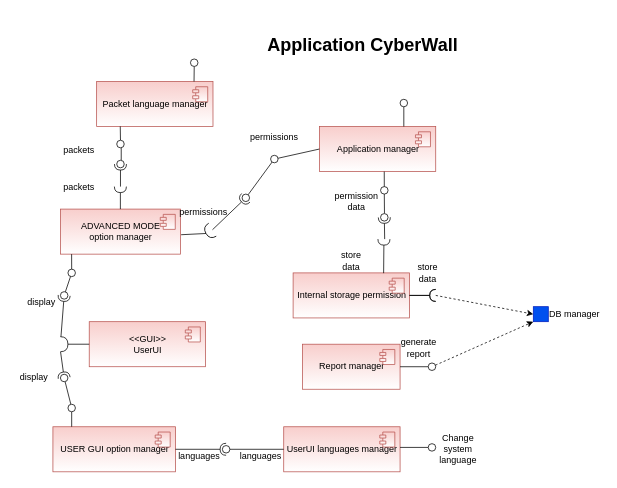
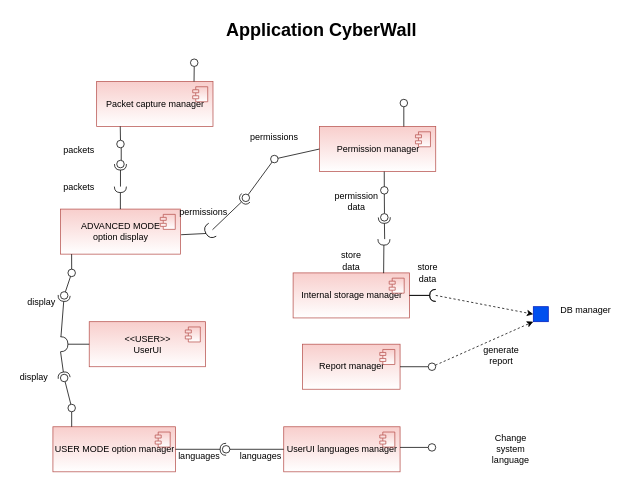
- <mxCell id="2" value="&lt;h1&gt;Application CyberWall&lt;/h1&gt;" style="text;html=1;strokeColor=none;fillColor=none;spacing=5;spacingTop=-20;whiteSpace=wrap;overflow=hidden;rounded=0;" parent="1" vertex="1"><mxGeometry x="350.75" y="40" width="330" height="40" as="geometry" /></mxCell>
+ <mxCell id="2" value="&lt;h1&gt;Application CyberWall&lt;/h1&gt;" style="text;html=1;strokeColor=none;fillColor=none;spacing=5;spacingTop=-20;whiteSpace=wrap;overflow=hidden;rounded=0;" parent="1" vertex="1"><mxGeometry x="295.75" y="20" width="330" height="40" as="geometry" /></mxCell>
- <mxCell id="15" value="Packet language manager" style="html=1;dropTarget=0;fillColor=#f8cecc;strokeColor=#b85450;gradientColor=#ffffff;" parent="1" vertex="1"><mxGeometry x="128.25" y="108" width="155" height="60" as="geometry" /></mxCell>
+ <mxCell id="15" value="Packet capture manager" style="html=1;dropTarget=0;fillColor=#f8cecc;strokeColor=#b85450;gradientColor=#ffffff;" parent="1" vertex="1"><mxGeometry x="128.25" y="108" width="155" height="60" as="geometry" /></mxCell>
- <mxCell id="13" value="Application manager" style="html=1;dropTarget=0;fillColor=#f8cecc;strokeColor=#b85450;gradientColor=#ffffff;" parent="1" vertex="1"><mxGeometry x="425" y="168" width="155" height="60" as="geometry" /></mxCell>
+ <mxCell id="13" value="Permission manager" style="html=1;dropTarget=0;fillColor=#f8cecc;strokeColor=#b85450;gradientColor=#ffffff;" parent="1" vertex="1"><mxGeometry x="425" y="168" width="155" height="60" as="geometry" /></mxCell>
- <mxCell id="9" value="&lt;span&gt;ADVANCED MODE &lt;br&gt;option manager&lt;/span&gt;" style="html=1;dropTarget=0;fillColor=#f8cecc;strokeColor=#b85450;gradientColor=#ffffff;" parent="1" vertex="1"><mxGeometry x="80" y="278" width="160" height="60" as="geometry" /></mxCell>
+ <mxCell id="9" value="&lt;span&gt;ADVANCED MODE &lt;br&gt;option display&lt;/span&gt;" style="html=1;dropTarget=0;fillColor=#f8cecc;strokeColor=#b85450;gradientColor=#ffffff;" parent="1" vertex="1"><mxGeometry x="80" y="278" width="160" height="60" as="geometry" /></mxCell>
- <mxCell id="17" value="Internal storage permission" style="html=1;dropTarget=0;fillColor=#f8cecc;strokeColor=#b85450;gradientColor=#ffffff;" parent="1" vertex="1"><mxGeometry x="390" y="363" width="155" height="60" as="geometry" /></mxCell>
+ <mxCell id="17" value="Internal storage manager" style="html=1;dropTarget=0;fillColor=#f8cecc;strokeColor=#b85450;gradientColor=#ffffff;" parent="1" vertex="1"><mxGeometry x="390" y="363" width="155" height="60" as="geometry" /></mxCell>
- <mxCell id="80" value="&lt;span&gt;DB manager&lt;/span&gt;" style="text;html=1;strokeColor=none;fillColor=none;align=center;verticalAlign=middle;whiteSpace=wrap;rounded=0;" parent="1" vertex="1"><mxGeometry x="730" y="403" width="70" height="30" as="geometry" /></mxCell>
+ <mxCell id="80" value="&lt;span&gt;DB manager&lt;/span&gt;" style="text;html=1;strokeColor=none;fillColor=none;align=center;verticalAlign=middle;whiteSpace=wrap;rounded=0;" parent="1" vertex="1"><mxGeometry x="745" y="398" width="70" height="30" as="geometry" /></mxCell>
- <mxCell id="11" value="&amp;lt;&amp;lt;GUI&amp;gt;&amp;gt;&lt;br&gt;UserUI" style="html=1;dropTarget=0;fillColor=#f8cecc;strokeColor=#b85450;gradientColor=#ffffff;" parent="1" vertex="1"><mxGeometry x="118.38" y="428" width="155" height="60" as="geometry" /></mxCell>
+ <mxCell id="11" value="&amp;lt;&amp;lt;USER&amp;gt;&amp;gt;&lt;br&gt;UserUI" style="html=1;dropTarget=0;fillColor=#f8cecc;strokeColor=#b85450;gradientColor=#ffffff;" parent="1" vertex="1"><mxGeometry x="118.38" y="428" width="155" height="60" as="geometry" /></mxCell>
- <mxCell id="72" value="generate&lt;br&gt;report" style="text;html=1;strokeColor=none;fillColor=none;align=center;verticalAlign=middle;whiteSpace=wrap;rounded=0;" parent="1" vertex="1"><mxGeometry x="532.5" y="443" width="48.75" height="40" as="geometry" /></mxCell>
+ <mxCell id="72" value="generate&lt;br&gt;report" style="text;html=1;strokeColor=none;fillColor=none;align=center;verticalAlign=middle;whiteSpace=wrap;rounded=0;" parent="1" vertex="1"><mxGeometry x="642.5" y="453" width="48.75" height="40" as="geometry" /></mxCell>
- <mxCell id="5" value="&lt;span&gt;USER GUI option manager&lt;/span&gt;" style="html=1;dropTarget=0;fillColor=#f8cecc;strokeColor=#b85450;gradientColor=#ffffff;" parent="1" vertex="1"><mxGeometry x="70" y="568" width="163.25" height="60" as="geometry" /></mxCell>
+ <mxCell id="5" value="&lt;span&gt;USER MODE option manager&lt;/span&gt;" style="html=1;dropTarget=0;fillColor=#f8cecc;strokeColor=#b85450;gradientColor=#ffffff;" parent="1" vertex="1"><mxGeometry x="70" y="568" width="163.25" height="60" as="geometry" /></mxCell>
- <mxCell id="59" value="Change system language" style="text;html=1;strokeColor=none;fillColor=none;align=center;verticalAlign=middle;whiteSpace=wrap;rounded=0;" parent="1" vertex="1"><mxGeometry x="580" y="580.5" width="60" height="35" as="geometry" /></mxCell>
+ <mxCell id="59" value="Change system language" style="text;html=1;strokeColor=none;fillColor=none;align=center;verticalAlign=middle;whiteSpace=wrap;rounded=0;" parent="1" vertex="1"><mxGeometry x="650" y="580.5" width="60" height="35" as="geometry" /></mxCell>
